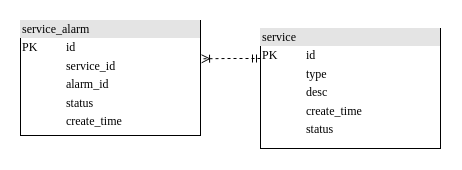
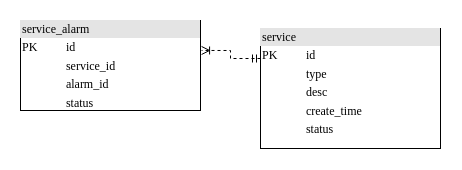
- <mxCell id="3" value="&lt;div style=&quot;box-sizing: border-box ; width: 100% ; background: #e4e4e4 ; padding: 2px&quot;&gt;service_alarm&lt;/div&gt;&lt;table style=&quot;width: 100% ; font-size: 1em&quot; cellpadding=&quot;2&quot; cellspacing=&quot;0&quot;&gt;&lt;tbody&gt;&lt;tr&gt;&lt;td&gt;PK&lt;/td&gt;&lt;td&gt;id&lt;/td&gt;&lt;/tr&gt;&lt;tr&gt;&lt;td&gt;&lt;br&gt;&lt;/td&gt;&lt;td&gt;service_id&lt;/td&gt;&lt;/tr&gt;&lt;tr&gt;&lt;td&gt;&lt;/td&gt;&lt;td&gt;alarm_id&lt;/td&gt;&lt;/tr&gt;&lt;tr&gt;&lt;td&gt;&lt;br&gt;&lt;/td&gt;&lt;td&gt;status&lt;br&gt;&lt;/td&gt;&lt;/tr&gt;&lt;tr&gt;&lt;td&gt;&lt;br&gt;&lt;/td&gt;&lt;td&gt;create_time&lt;/td&gt;&lt;/tr&gt;&lt;/tbody&gt;&lt;/table&gt;" style="verticalAlign=top;align=left;overflow=fill;html=1;rounded=0;shadow=0;comic=0;labelBackgroundColor=none;strokeWidth=1;fontFamily=Verdana;fontSize=12" vertex="1" parent="1"><mxGeometry x="20" y="20" width="180" height="115" as="geometry" /></mxCell>
+ <mxCell id="3" value="&lt;div style=&quot;box-sizing: border-box ; width: 100% ; background: #e4e4e4 ; padding: 2px&quot;&gt;service_alarm&lt;/div&gt;&lt;table style=&quot;width: 100% ; font-size: 1em&quot; cellpadding=&quot;2&quot; cellspacing=&quot;0&quot;&gt;&lt;tbody&gt;&lt;tr&gt;&lt;td&gt;PK&lt;/td&gt;&lt;td&gt;id&lt;/td&gt;&lt;/tr&gt;&lt;tr&gt;&lt;td&gt;&lt;br&gt;&lt;/td&gt;&lt;td&gt;service_id&lt;/td&gt;&lt;/tr&gt;&lt;tr&gt;&lt;td&gt;&lt;/td&gt;&lt;td&gt;alarm_id&lt;/td&gt;&lt;/tr&gt;&lt;tr&gt;&lt;td&gt;&lt;br&gt;&lt;/td&gt;&lt;td&gt;status&lt;br&gt;&lt;/td&gt;&lt;/tr&gt;&lt;tr&gt;&lt;td&gt;&lt;br&gt;&lt;/td&gt;&lt;td&gt;create_time&lt;/td&gt;&lt;/tr&gt;&lt;/tbody&gt;&lt;/table&gt;" style="verticalAlign=top;align=left;overflow=fill;html=1;rounded=0;shadow=0;comic=0;labelBackgroundColor=none;strokeWidth=1;fontFamily=Verdana;fontSize=12" vertex="1" parent="1"><mxGeometry x="20" y="20" width="180" height="90" as="geometry" /></mxCell>
